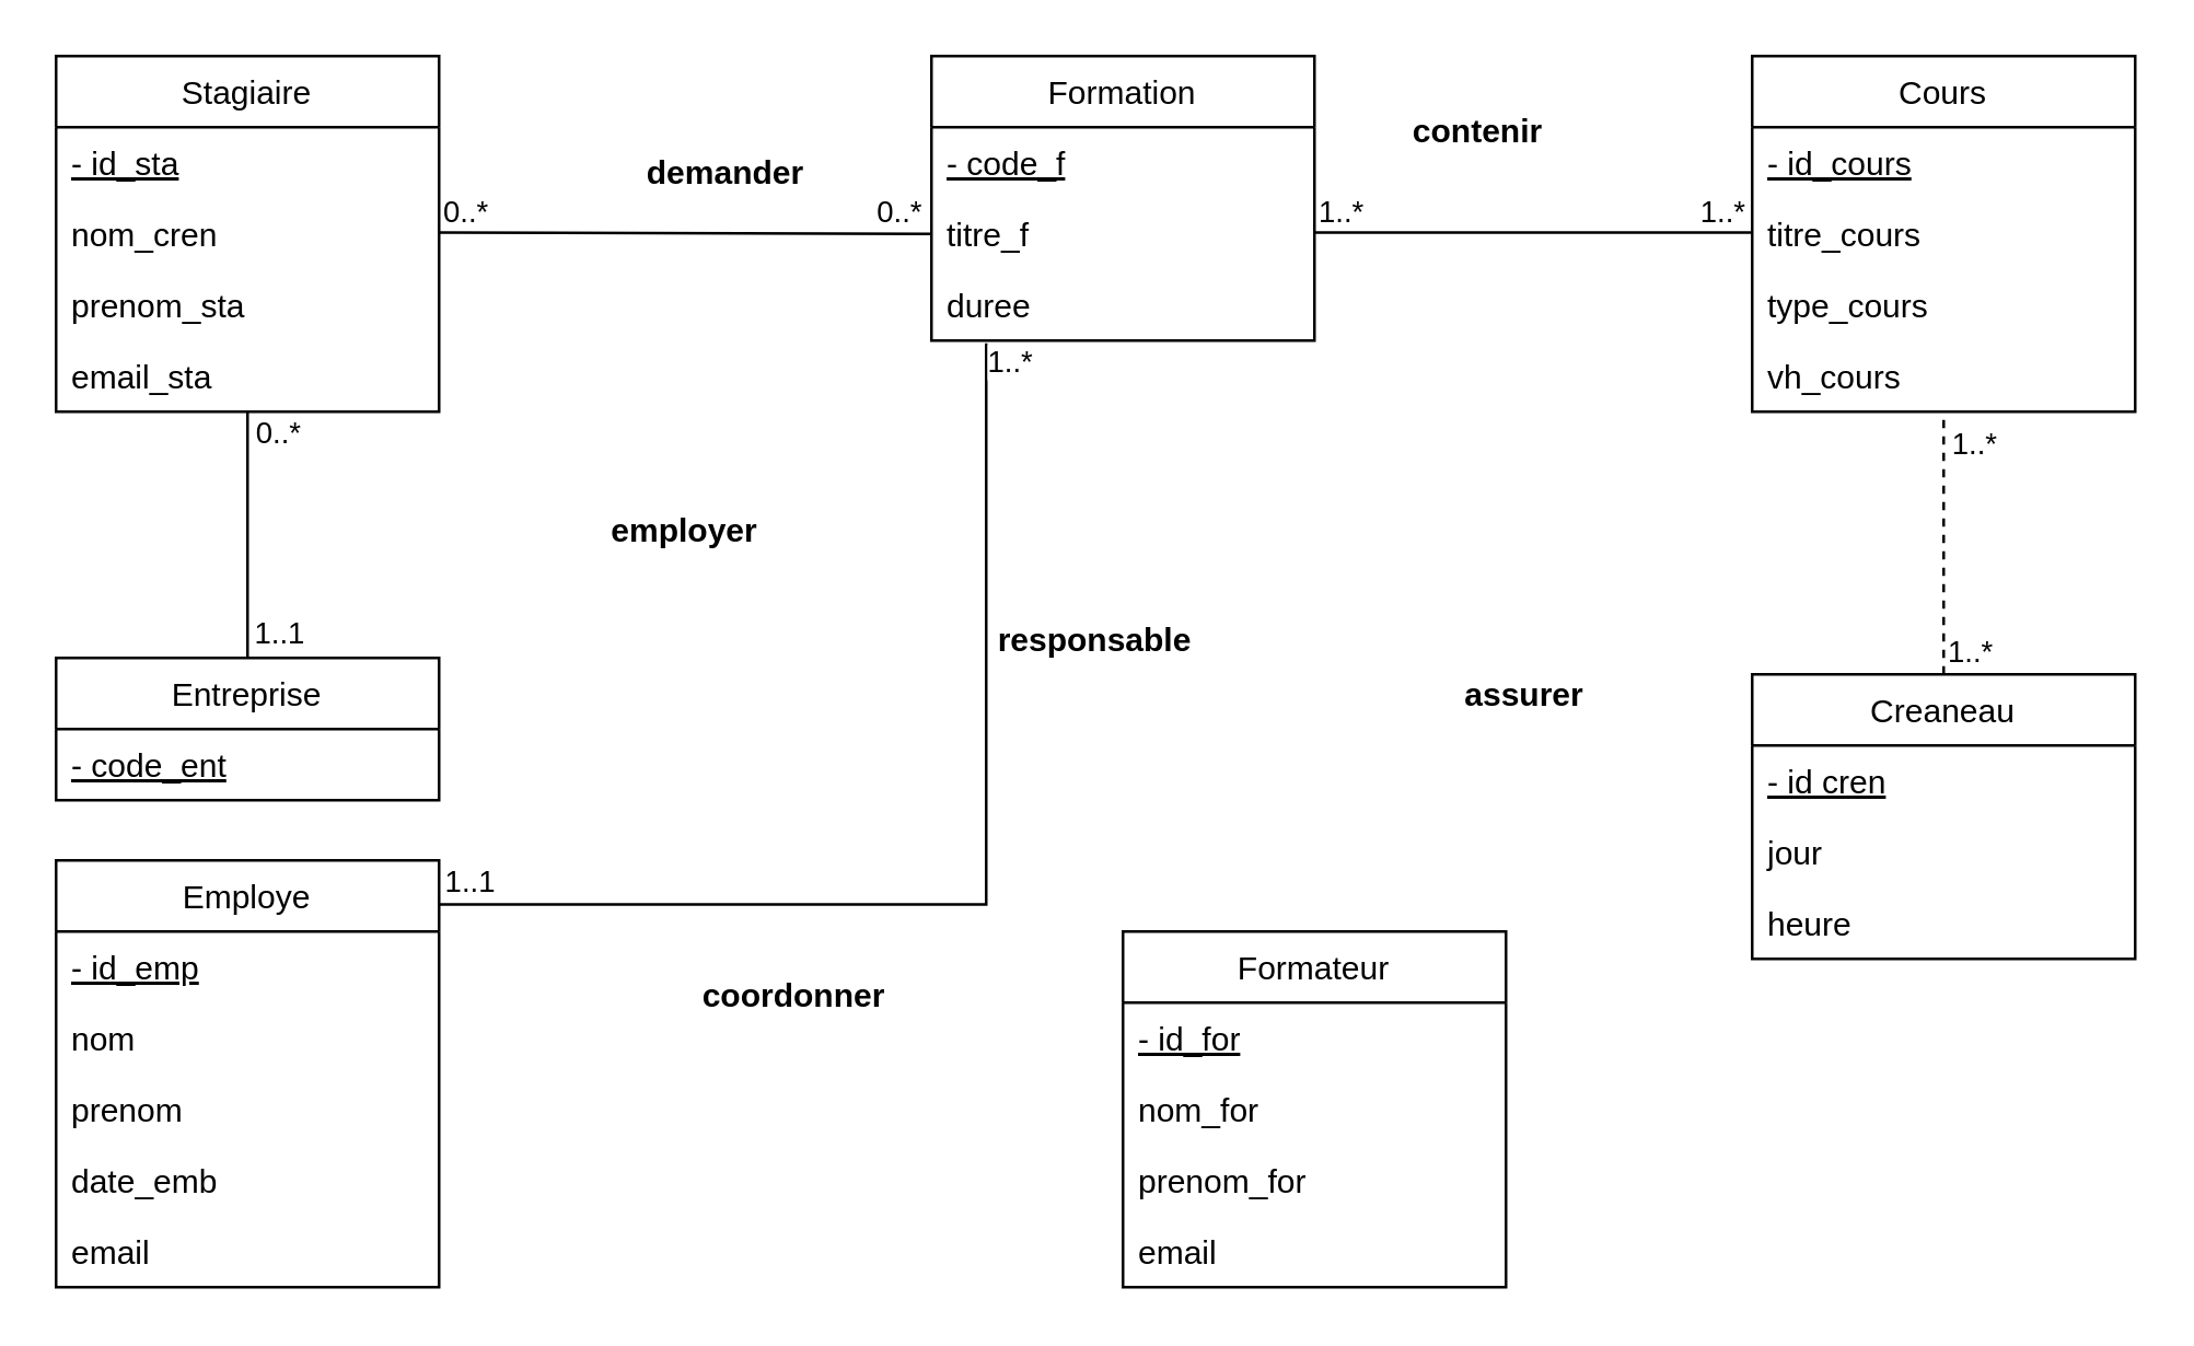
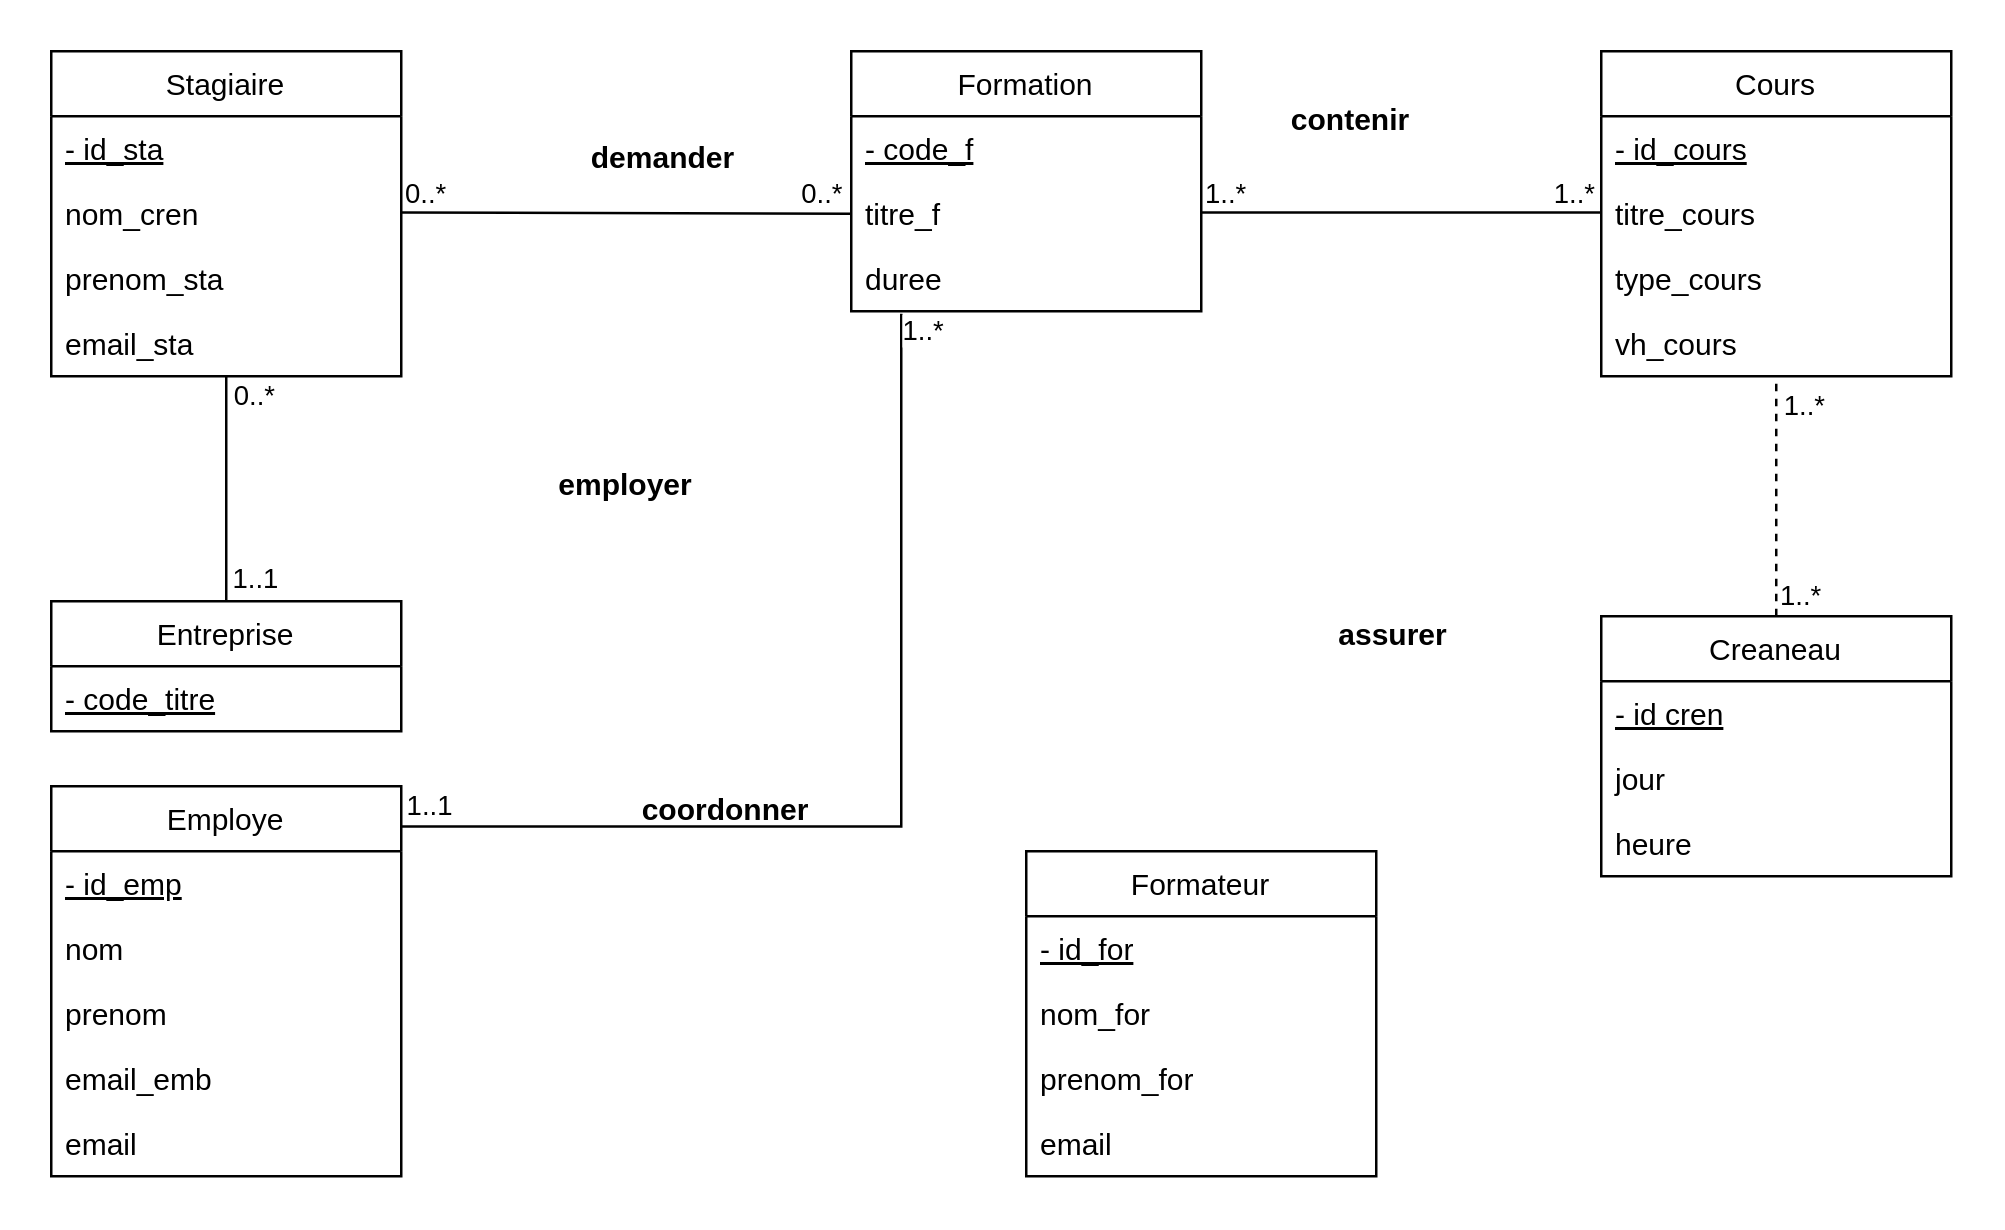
- <mxCell id="51" value="responsable" style="text;align=center;fontStyle=1;verticalAlign=middle;spacingLeft=3;spacingRight=3;strokeColor=none;rotatable=0;points=[[0,0.5],[1,0.5]];portConstraint=eastwest;" parent="1" vertex="1"><mxGeometry x="360" y="220" width="80" height="26" as="geometry" /></mxCell>
- <mxCell id="17" value="- code_ent" style="text;strokeColor=none;fillColor=none;align=left;verticalAlign=top;spacingLeft=4;spacingRight=4;overflow=hidden;rotatable=0;points=[[0,0.5],[1,0.5]];portConstraint=eastwest;fontStyle=4" parent="16" vertex="1"><mxGeometry y="26" width="140" height="26" as="geometry" /></mxCell>
+ <mxCell id="17" value="- code_titre" style="text;strokeColor=none;fillColor=none;align=left;verticalAlign=top;spacingLeft=4;spacingRight=4;overflow=hidden;rotatable=0;points=[[0,0.5],[1,0.5]];portConstraint=eastwest;fontStyle=4" parent="16" vertex="1"><mxGeometry y="26" width="140" height="26" as="geometry" /></mxCell>
- <mxCell id="52" value="coordonner" style="text;align=center;fontStyle=1;verticalAlign=middle;spacingLeft=3;spacingRight=3;strokeColor=none;rotatable=0;points=[[0,0.5],[1,0.5]];portConstraint=eastwest;" parent="1" vertex="1"><mxGeometry x="250" y="350" width="80" height="26" as="geometry" /></mxCell>
+ <mxCell id="52" value="coordonner" style="text;align=center;fontStyle=1;verticalAlign=middle;spacingLeft=3;spacingRight=3;strokeColor=none;rotatable=0;points=[[0,0.5],[1,0.5]];portConstraint=eastwest;" parent="1" vertex="1"><mxGeometry x="250" y="310" width="80" height="26" as="geometry" /></mxCell>
- <mxCell id="22" value="date_emb" style="text;strokeColor=none;fillColor=none;align=left;verticalAlign=top;spacingLeft=4;spacingRight=4;overflow=hidden;rotatable=0;points=[[0,0.5],[1,0.5]];portConstraint=eastwest;" parent="18" vertex="1"><mxGeometry y="104" width="140" height="26" as="geometry" /></mxCell>
+ <mxCell id="22" value="email_emb" style="text;strokeColor=none;fillColor=none;align=left;verticalAlign=top;spacingLeft=4;spacingRight=4;overflow=hidden;rotatable=0;points=[[0,0.5],[1,0.5]];portConstraint=eastwest;" parent="18" vertex="1"><mxGeometry y="104" width="140" height="26" as="geometry" /></mxCell>
